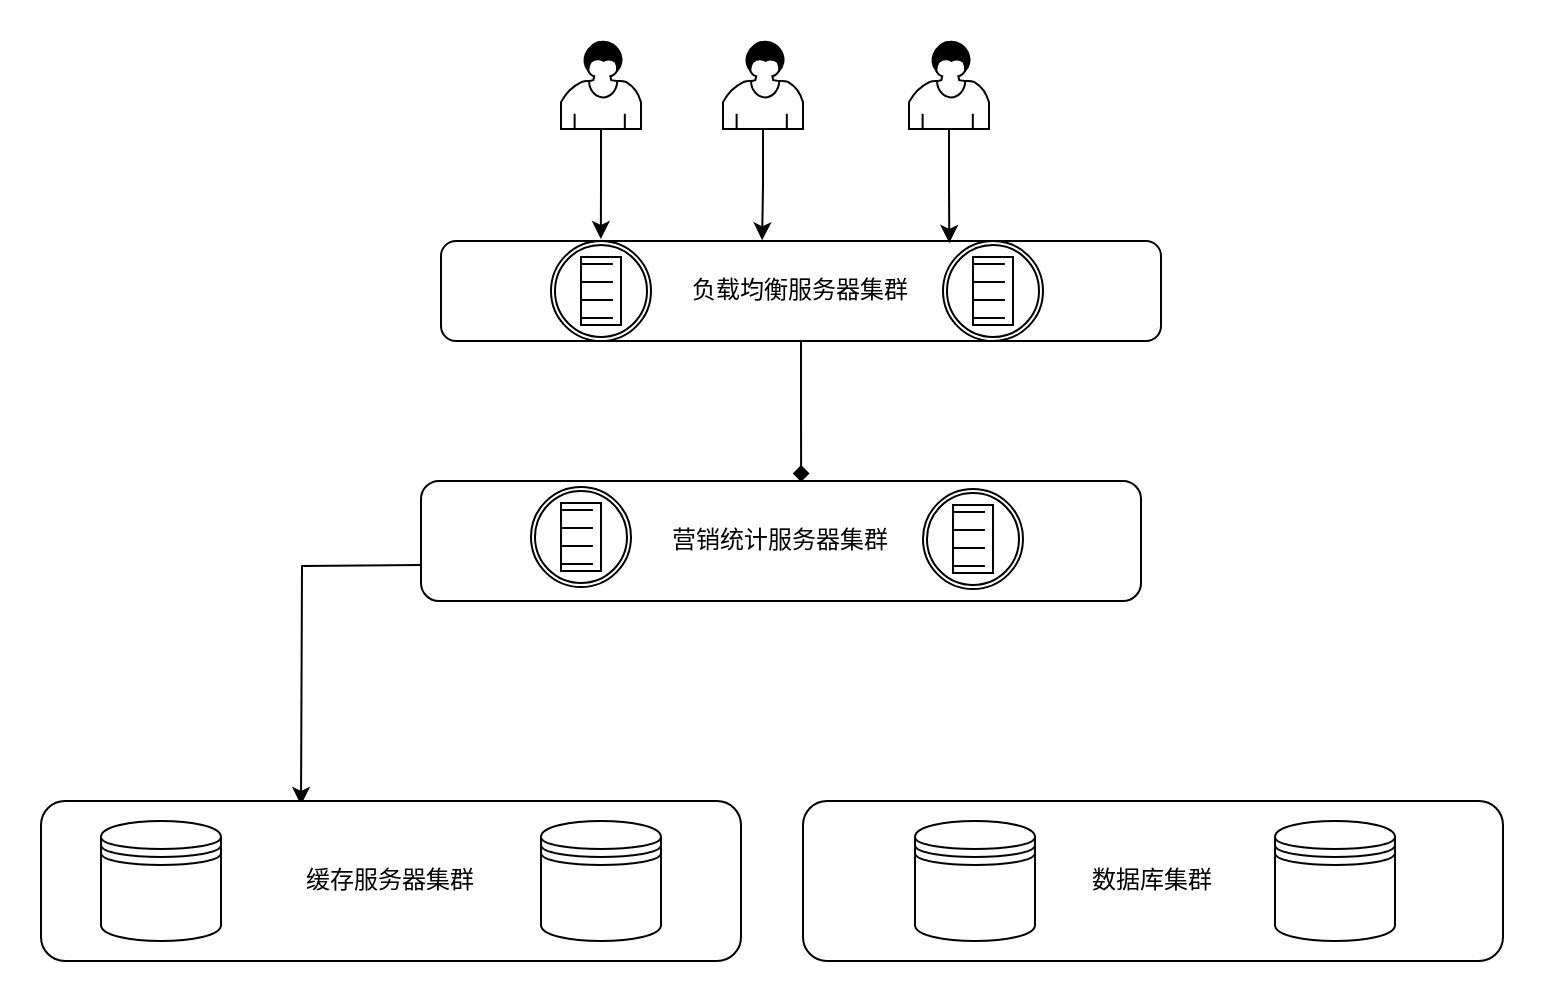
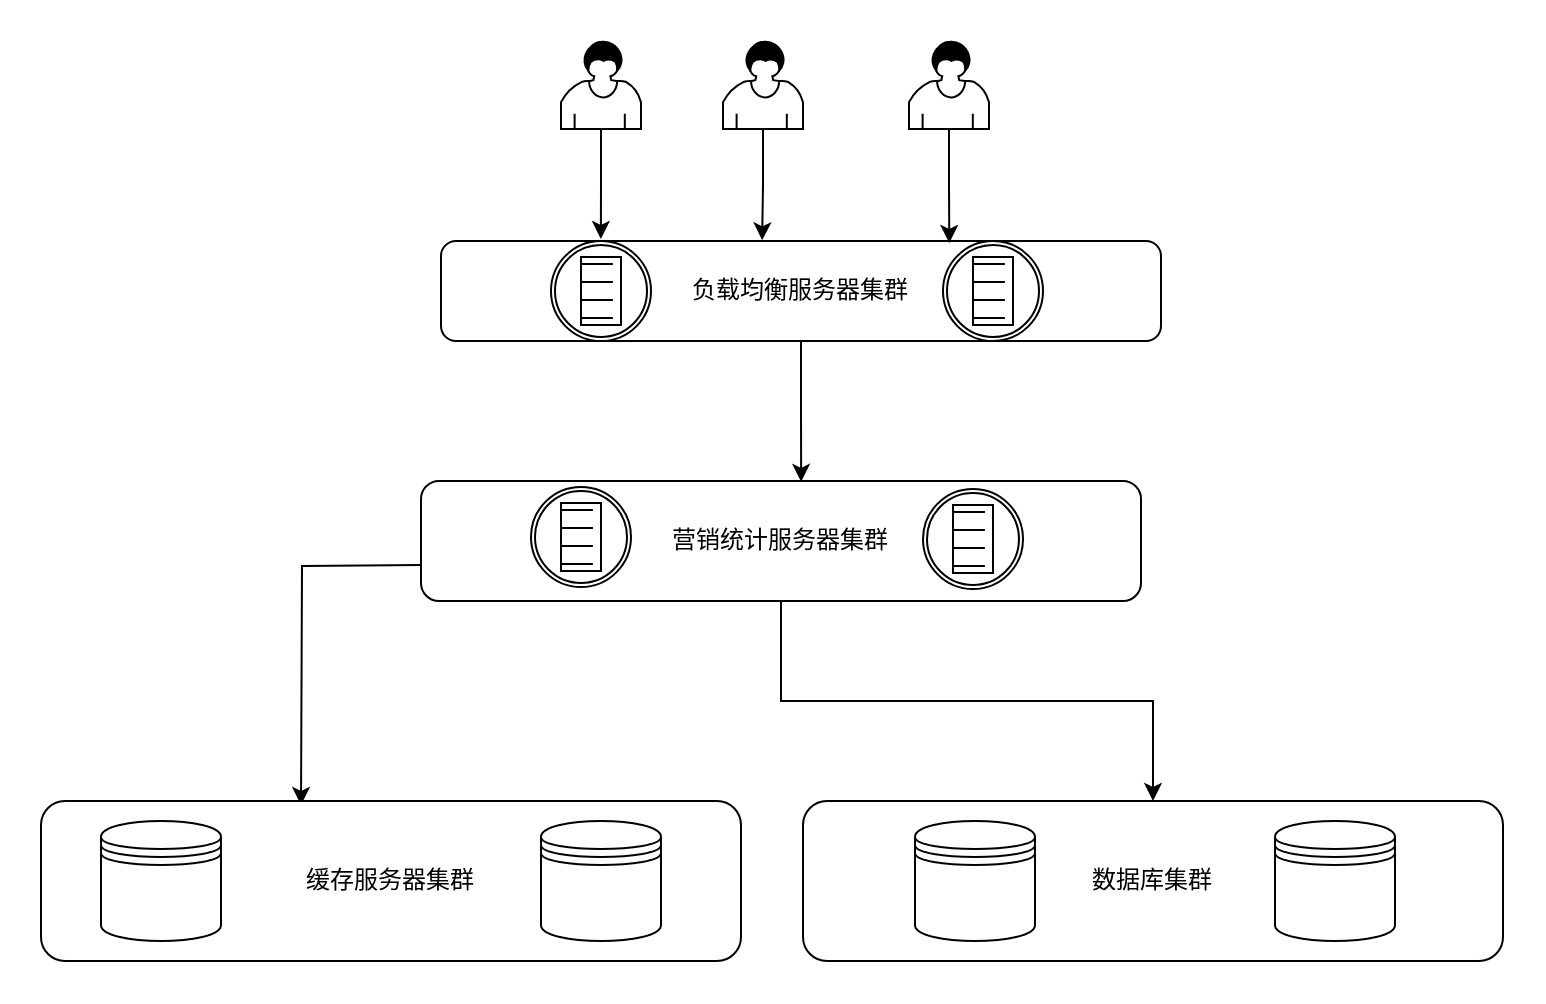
- <mxCell id="2" style="edgeStyle=orthogonalEdgeStyle;rounded=0;orthogonalLoop=1;jettySize=auto;html=1;exitX=0.5;exitY=1;exitDx=0;exitDy=0;entryX=0.528;entryY=0.007;entryDx=0;entryDy=0;entryPerimeter=0;endArrow=diamond;" edge="1" parent="1" source="3" target="17"><mxGeometry relative="1" as="geometry" /></mxCell>
+ <mxCell id="2" style="edgeStyle=orthogonalEdgeStyle;rounded=0;orthogonalLoop=1;jettySize=auto;html=1;exitX=0.5;exitY=1;exitDx=0;exitDy=0;entryX=0.528;entryY=0.007;entryDx=0;entryDy=0;entryPerimeter=0;" edge="1" parent="1" source="3" target="17"><mxGeometry relative="1" as="geometry" /></mxCell>
+ <mxCell id="16" style="edgeStyle=orthogonalEdgeStyle;rounded=0;orthogonalLoop=1;jettySize=auto;html=1;entryX=0.5;entryY=0;entryDx=0;entryDy=0;" edge="1" parent="1" source="17" target="4"><mxGeometry relative="1" as="geometry" /></mxCell>
